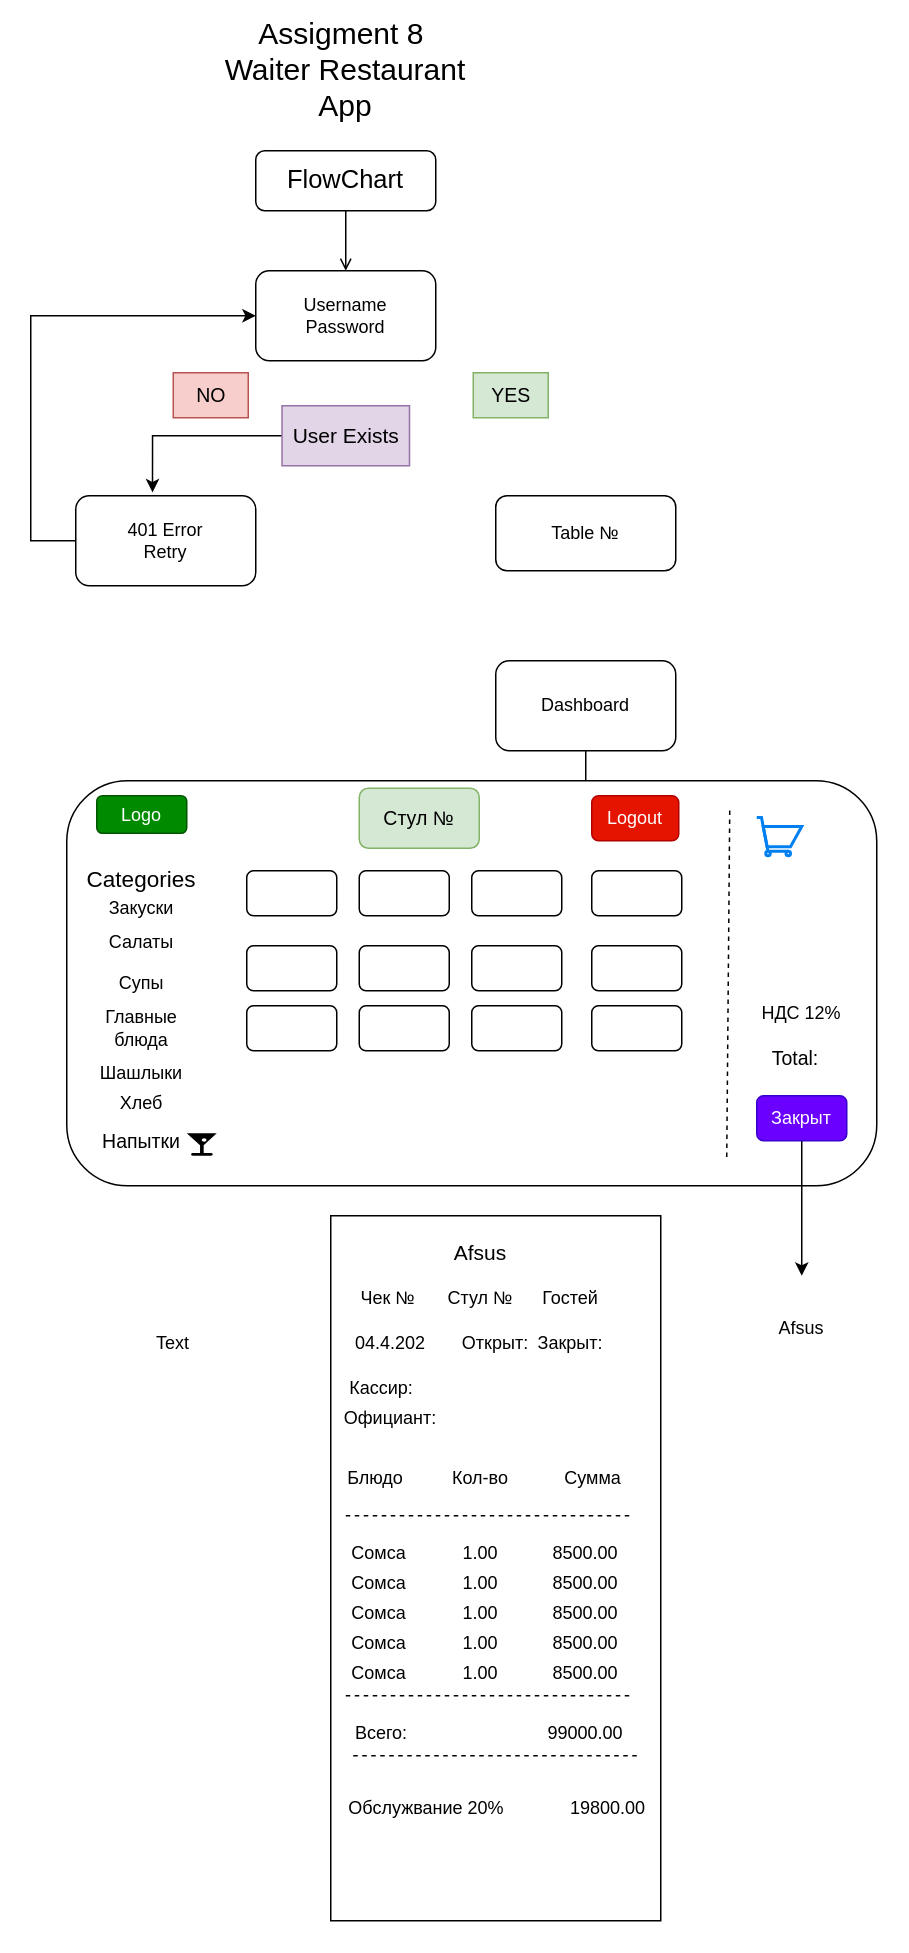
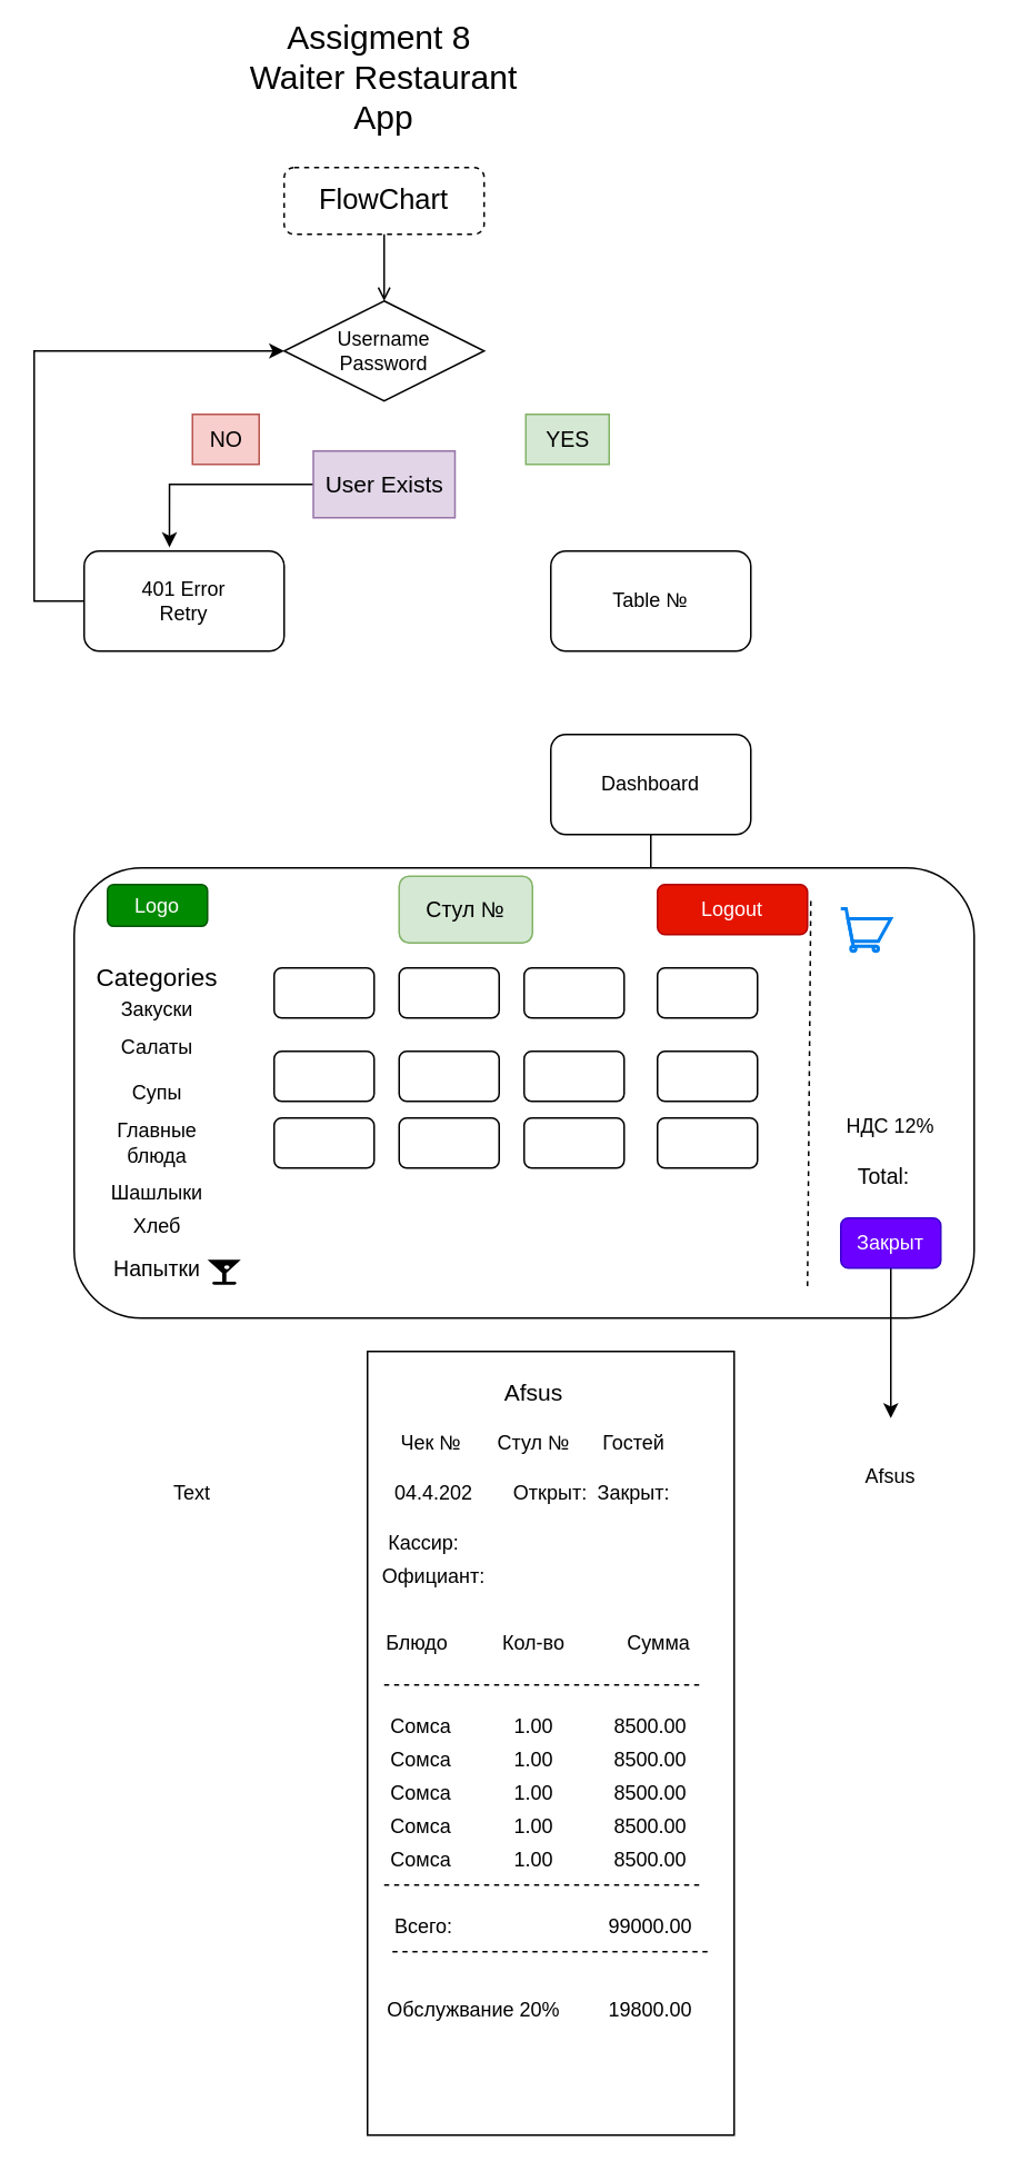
- <mxCell id="3" value="&lt;font style=&quot;font-size: 17px;&quot;&gt;FlowChart&lt;/font&gt;" style="rounded=1;whiteSpace=wrap;html=1;" vertex="1" parent="1"><mxGeometry x="170" y="100" width="120" height="40" as="geometry" /></mxCell>
+ <mxCell id="3" value="&lt;font style=&quot;font-size: 17px;&quot;&gt;FlowChart&lt;/font&gt;" style="rounded=1;whiteSpace=wrap;html=1;dashed=1;" vertex="1" parent="1"><mxGeometry x="170" y="100" width="120" height="40" as="geometry" /></mxCell>
- <mxCell id="5" value="Username&lt;br&gt;Password" style="rounded=1;whiteSpace=wrap;html=1;" vertex="1" parent="1"><mxGeometry x="170" y="180" width="120" height="60" as="geometry" /></mxCell>
+ <mxCell id="5" value="Username&lt;br&gt;Password" style="rhombus;whiteSpace=wrap;html=1;" vertex="1" parent="1"><mxGeometry x="170" y="180" width="120" height="60" as="geometry" /></mxCell>
- <mxCell id="10" value="&lt;font style=&quot;font-size: 13px;&quot;&gt;NO&lt;/font&gt;" style="text;html=1;align=center;verticalAlign=middle;resizable=0;points=[];autosize=1;strokeColor=#b85450;fillColor=#f8cecc;" vertex="1" parent="1"><mxGeometry x="115" y="248" width="50" height="30" as="geometry" /></mxCell>
+ <mxCell id="10" value="&lt;font style=&quot;font-size: 13px;&quot;&gt;NO&lt;/font&gt;" style="text;html=1;align=center;verticalAlign=middle;resizable=0;points=[];autosize=1;strokeColor=#b85450;fillColor=#f8cecc;" vertex="1" parent="1"><mxGeometry x="115" y="248" width="40" height="30" as="geometry" /></mxCell>
- <mxCell id="6" value="Table №" style="rounded=1;whiteSpace=wrap;html=1;" vertex="1" parent="1"><mxGeometry x="330" y="330" width="120" height="50" as="geometry" /></mxCell>
+ <mxCell id="6" value="Table №" style="rounded=1;whiteSpace=wrap;html=1;" vertex="1" parent="1"><mxGeometry x="330" y="330" width="120" height="60" as="geometry" /></mxCell>
- <mxCell id="38" value="Logout" style="rounded=1;whiteSpace=wrap;html=1;fillColor=#e51400;strokeColor=#B20000;fontColor=#ffffff;" vertex="1" parent="1"><mxGeometry x="394" y="530" width="58" height="30" as="geometry" /></mxCell>
+ <mxCell id="38" value="Logout" style="rounded=1;whiteSpace=wrap;html=1;fillColor=#e51400;strokeColor=#B20000;fontColor=#ffffff;" vertex="1" parent="1"><mxGeometry x="394" y="530" width="90" height="30" as="geometry" /></mxCell>
- <mxCell id="82" value="19800.00" style="text;html=1;align=center;verticalAlign=middle;whiteSpace=wrap;rounded=0;" vertex="1" parent="1"><mxGeometry x="375" y="1190" width="60" height="30" as="geometry" /></mxCell>
+ <mxCell id="82" value="19800.00" style="text;html=1;align=center;verticalAlign=middle;whiteSpace=wrap;rounded=0;" vertex="1" parent="1"><mxGeometry x="360" y="1190" width="60" height="30" as="geometry" /></mxCell>
